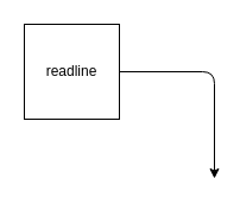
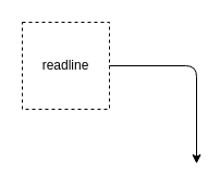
- <mxCell id="2" value="readline" style="whiteSpace=wrap;html=1;aspect=fixed;" vertex="1" parent="1"><mxGeometry x="20" y="20" width="80" height="80" as="geometry" /></mxCell>
+ <mxCell id="2" value="readline" style="whiteSpace=wrap;html=1;aspect=fixed;dashed=1;" vertex="1" parent="1"><mxGeometry x="20" y="20" width="80" height="80" as="geometry" /></mxCell>
